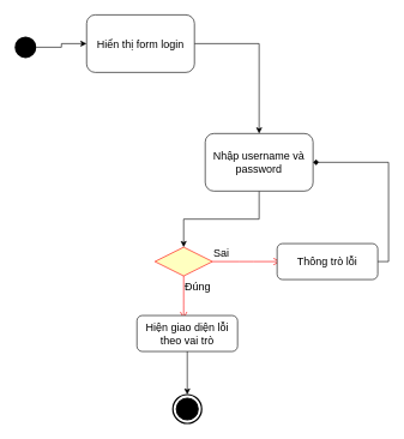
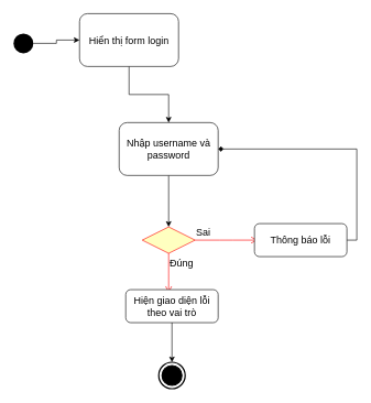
- <mxCell id="8" value="Nhập username và password" style="shape=rect;html=1;rounded=1;whiteSpace=wrap;align=center;fontSize=15;" vertex="1" parent="1"><mxGeometry x="285" y="185" width="150" height="80" as="geometry" /></mxCell>
+ <mxCell id="8" value="Nhập username và password" style="shape=rect;html=1;rounded=1;whiteSpace=wrap;align=center;fontSize=15;" vertex="1" parent="1"><mxGeometry x="180" y="185" width="150" height="80" as="geometry" /></mxCell>
- <mxCell id="13" value="Thông trò lỗi" style="shape=rect;html=1;rounded=1;whiteSpace=wrap;align=center;fontSize=15;" vertex="1" parent="1"><mxGeometry x="385" y="338" width="140" height="50" as="geometry" /></mxCell>
+ <mxCell id="13" value="Thông báo lỗi" style="shape=rect;html=1;rounded=1;whiteSpace=wrap;align=center;fontSize=15;" vertex="1" parent="1"><mxGeometry x="385" y="338" width="140" height="50" as="geometry" /></mxCell>
